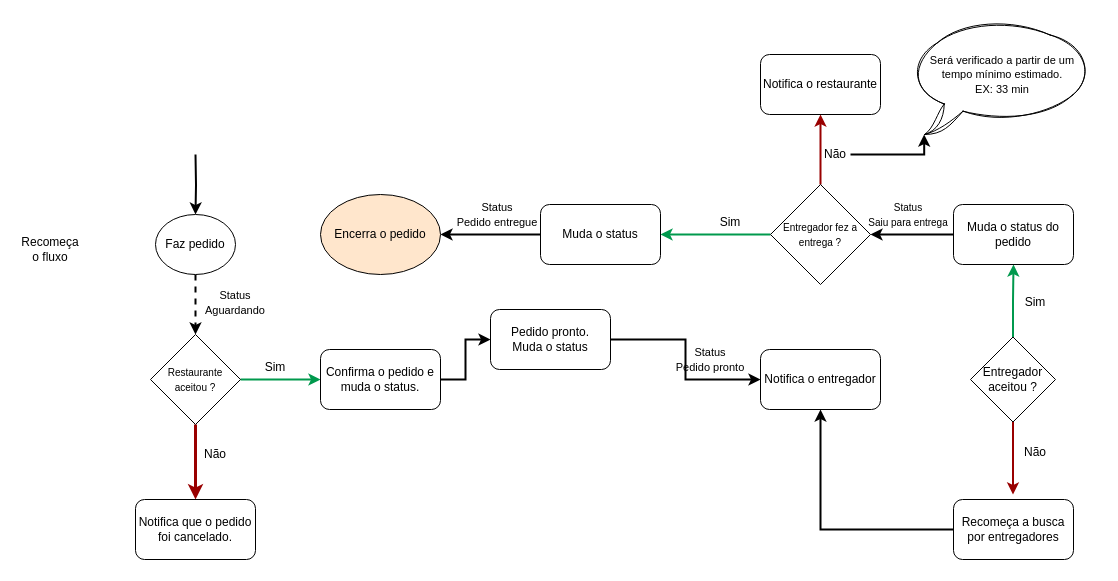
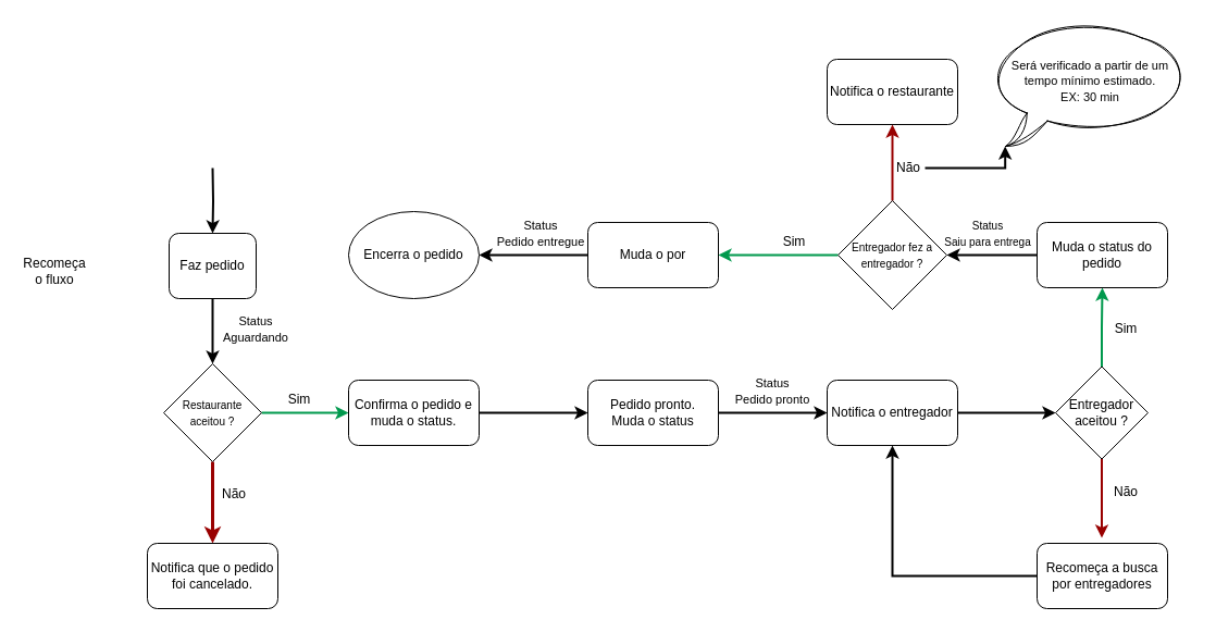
- <mxCell id="38" value="&lt;span style=&quot;font-size: 11px;&quot;&gt;Será verificado a partir de um tempo mínimo estimado.&lt;/span&gt;&lt;br style=&quot;font-size: 11px;&quot;&gt;&lt;span style=&quot;font-size: 11px;&quot;&gt;EX: 33 min&lt;/span&gt;" style="text;html=1;align=center;verticalAlign=middle;whiteSpace=wrap;rounded=0;" parent="1" vertex="1"><mxGeometry x="924" y="54" width="156" height="40.98" as="geometry" /></mxCell>
+ <mxCell id="38" value="&lt;span style=&quot;font-size: 11px;&quot;&gt;Será verificado a partir de um tempo mínimo estimado.&lt;/span&gt;&lt;br style=&quot;font-size: 11px;&quot;&gt;&lt;span style=&quot;font-size: 11px;&quot;&gt;EX: 30 min&lt;/span&gt;" style="text;html=1;align=center;verticalAlign=middle;whiteSpace=wrap;rounded=0;" parent="1" vertex="1"><mxGeometry x="924" y="54" width="156" height="40.98" as="geometry" /></mxCell>
- <mxCell id="36" value="Encerra o pedido" style="ellipse;whiteSpace=wrap;html=1;fillColor=#ffe6cc;" parent="1" vertex="1"><mxGeometry x="320" y="194" width="120" height="80" as="geometry" /></mxCell>
+ <mxCell id="36" value="Encerra o pedido" style="ellipse;whiteSpace=wrap;html=1;" parent="1" vertex="1"><mxGeometry x="320" y="194" width="120" height="80" as="geometry" /></mxCell>
- <mxCell id="28" value="Muda o status" style="rounded=1;whiteSpace=wrap;html=1;" parent="1" vertex="1"><mxGeometry x="540" y="204" width="120" height="60" as="geometry" /></mxCell>
+ <mxCell id="28" value="Muda o por" style="rounded=1;whiteSpace=wrap;html=1;" parent="1" vertex="1"><mxGeometry x="540" y="204" width="120" height="60" as="geometry" /></mxCell>
- <mxCell id="25" value="&lt;font style=&quot;font-size: 10px;&quot;&gt;Entregador fez a entrega ?&lt;/font&gt;" style="rhombus;whiteSpace=wrap;html=1;" parent="1" vertex="1"><mxGeometry x="770" y="184" width="100" height="100" as="geometry" /></mxCell>
+ <mxCell id="25" value="&lt;font style=&quot;font-size: 10px;&quot;&gt;Entregador fez a entregador ?&lt;/font&gt;" style="rhombus;whiteSpace=wrap;html=1;" parent="1" vertex="1"><mxGeometry x="770" y="184" width="100" height="100" as="geometry" /></mxCell>
- <mxCell id="3" value="Faz pedido" style="ellipse;whiteSpace=wrap;html=1;" parent="1" vertex="1"><mxGeometry x="155" y="214" width="80" height="60" as="geometry" /></mxCell>
+ <mxCell id="3" value="Faz pedido" style="rounded=1;whiteSpace=wrap;html=1;" parent="1" vertex="1"><mxGeometry x="155" y="214" width="80" height="60" as="geometry" /></mxCell>
- <mxCell id="2" style="edgeStyle=orthogonalEdgeStyle;rounded=0;orthogonalLoop=1;jettySize=auto;html=1;strokeWidth=2;dashed=1;" parent="1" source="3" target="6" edge="1"><mxGeometry relative="1" as="geometry" /></mxCell>
+ <mxCell id="2" style="edgeStyle=orthogonalEdgeStyle;rounded=0;orthogonalLoop=1;jettySize=auto;html=1;strokeWidth=2;" parent="1" source="3" target="6" edge="1"><mxGeometry relative="1" as="geometry" /></mxCell>
- <mxCell id="11" value="Pedido pronto.&lt;br&gt;Muda o status" style="rounded=1;whiteSpace=wrap;html=1;" parent="1" vertex="1"><mxGeometry x="490" y="309" width="120" height="60" as="geometry" /></mxCell>
+ <mxCell id="11" value="Pedido pronto.&lt;br&gt;Muda o status" style="rounded=1;whiteSpace=wrap;html=1;" parent="1" vertex="1"><mxGeometry x="540" y="349" width="120" height="60" as="geometry" /></mxCell>
+ <mxCell id="12" style="edgeStyle=orthogonalEdgeStyle;rounded=0;orthogonalLoop=1;jettySize=auto;html=1;entryX=0;entryY=0.5;entryDx=0;entryDy=0;strokeWidth=2;" parent="1" source="13" target="16" edge="1"><mxGeometry relative="1" as="geometry" /></mxCell>
